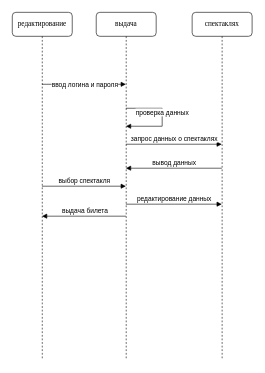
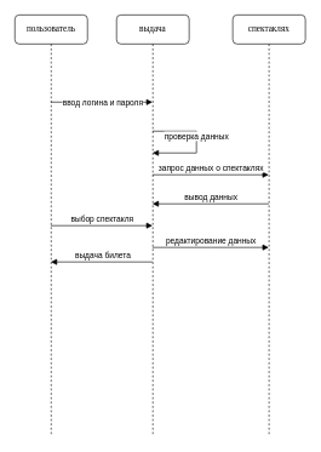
- <mxCell id="4" value="редактирование" style="shape=umlLifeline;perimeter=lifelinePerimeter;whiteSpace=wrap;html=1;container=1;collapsible=0;recursiveResize=0;outlineConnect=0;rounded=1;shadow=0;comic=0;labelBackgroundColor=none;strokeWidth=1;fontFamily=Verdana;fontSize=12;align=center;" parent="1" vertex="1"><mxGeometry x="20" y="20" width="100" height="580" as="geometry" /></mxCell>
+ <mxCell id="4" value="пользователь" style="shape=umlLifeline;perimeter=lifelinePerimeter;whiteSpace=wrap;html=1;container=1;collapsible=0;recursiveResize=0;outlineConnect=0;rounded=1;shadow=0;comic=0;labelBackgroundColor=none;strokeWidth=1;fontFamily=Verdana;fontSize=12;align=center;" parent="1" vertex="1"><mxGeometry x="20" y="20" width="100" height="580" as="geometry" /></mxCell>
